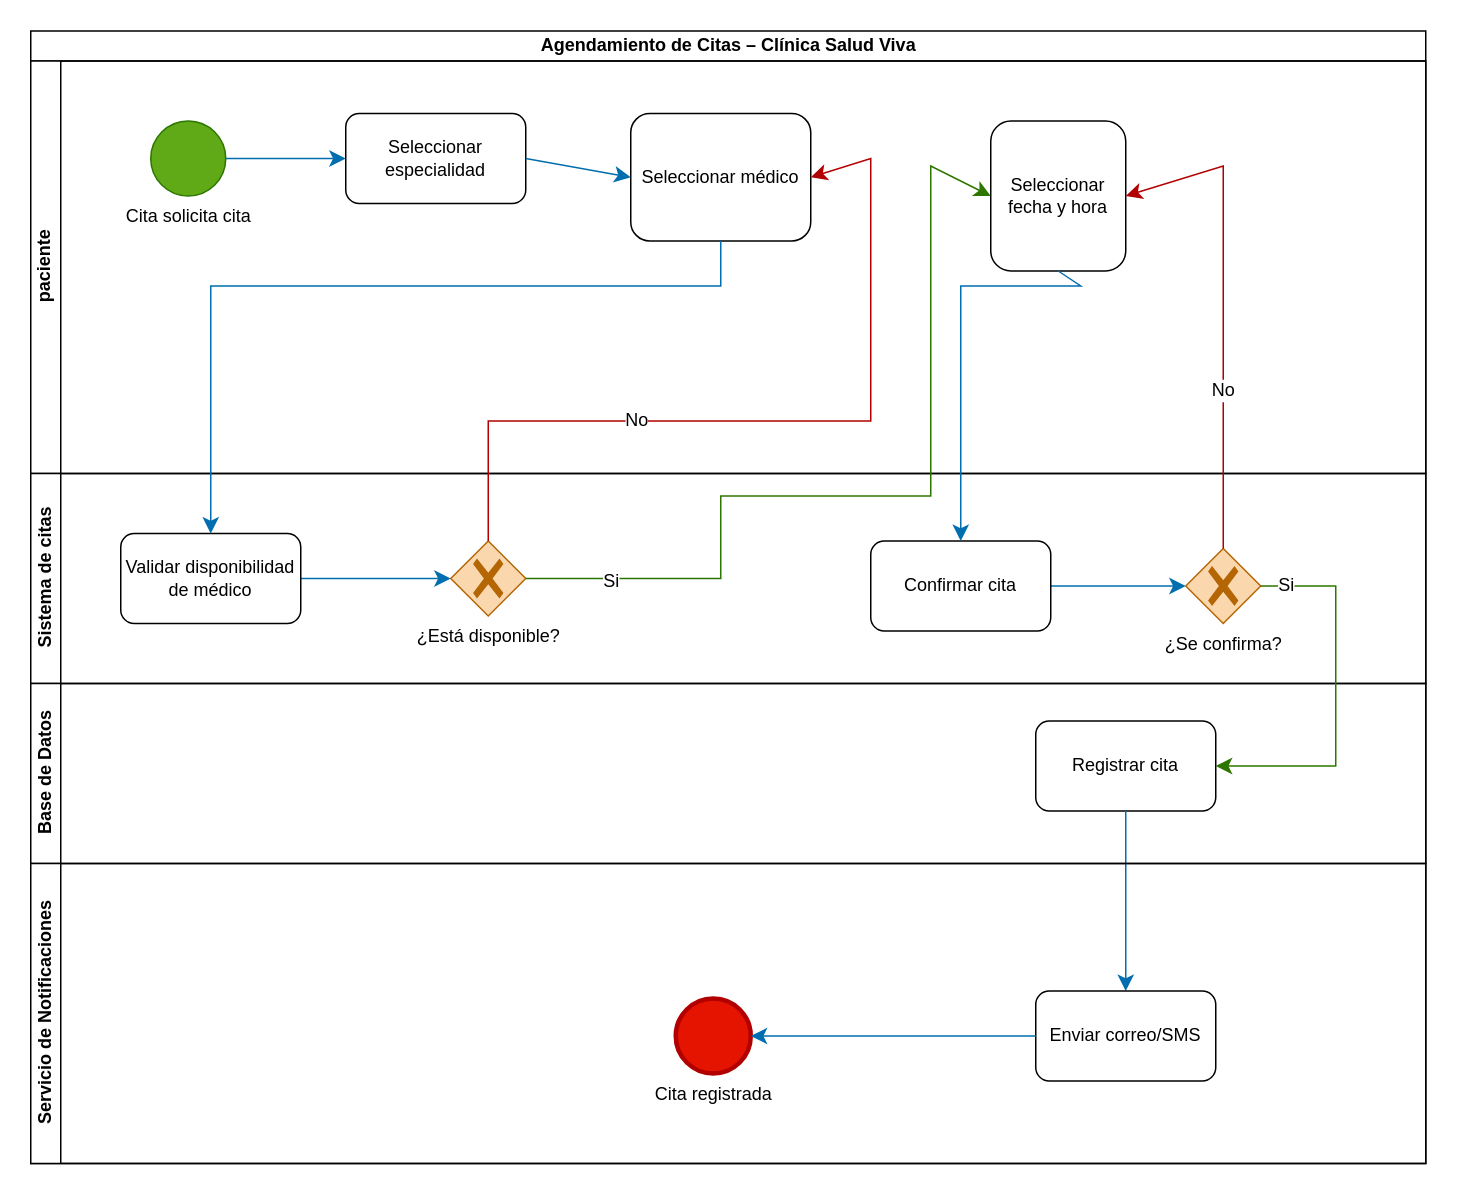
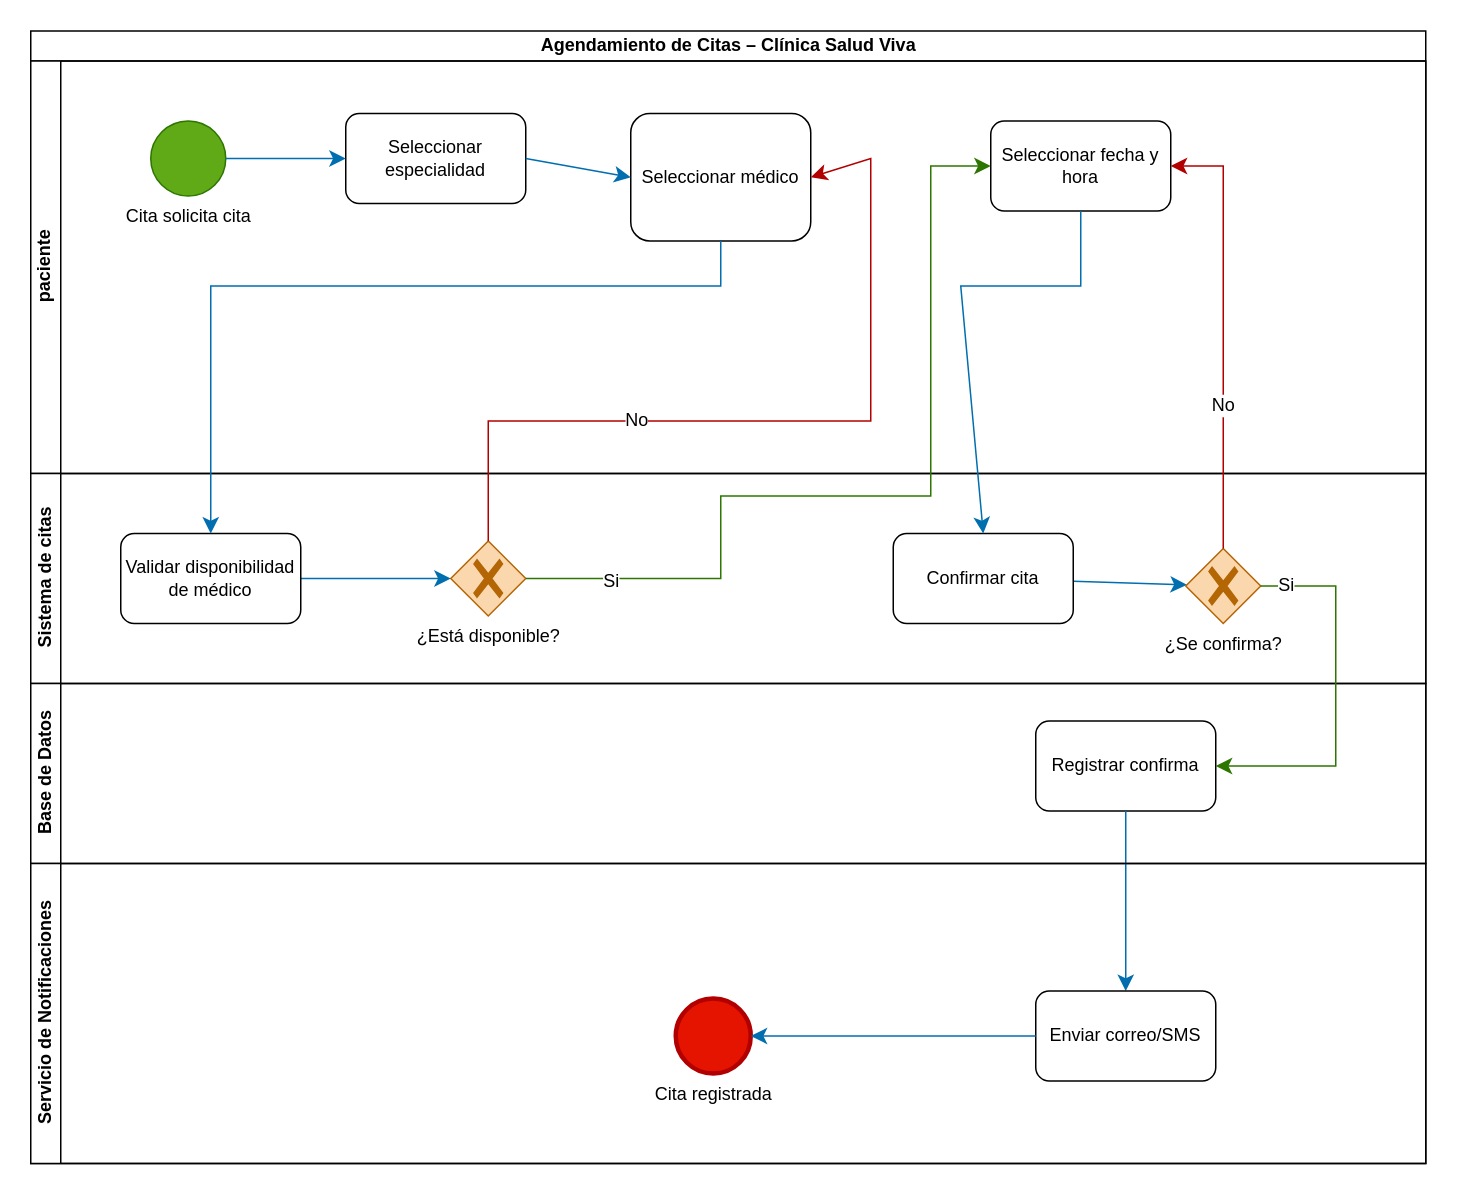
- <mxCell id="7" value="&lt;span data-end=&quot;585&quot; data-start=&quot;557&quot;&gt;Seleccionar fecha y hora&lt;/span&gt;" style="rounded=1;whiteSpace=wrap;html=1;" vertex="1" parent="3"><mxGeometry x="640" y="40" width="90" height="100" as="geometry" /></mxCell>
+ <mxCell id="7" value="&lt;span data-end=&quot;585&quot; data-start=&quot;557&quot;&gt;Seleccionar fecha y hora&lt;/span&gt;" style="rounded=1;whiteSpace=wrap;html=1;" vertex="1" parent="3"><mxGeometry x="640" y="40" width="120" height="60" as="geometry" /></mxCell>
- <mxCell id="15" value="Confirmar cita" style="rounded=1;whiteSpace=wrap;html=1;" vertex="1" parent="10"><mxGeometry x="560" y="45" width="120" height="60" as="geometry" /></mxCell>
+ <mxCell id="15" value="Confirmar cita" style="rounded=1;whiteSpace=wrap;html=1;" vertex="1" parent="10"><mxGeometry x="575" y="40" width="120" height="60" as="geometry" /></mxCell>
- <mxCell id="18" value="Registrar cita" style="rounded=1;whiteSpace=wrap;html=1;" vertex="1" parent="17"><mxGeometry x="670" y="25" width="120" height="60" as="geometry" /></mxCell>
+ <mxCell id="18" value="Registrar confirma" style="rounded=1;whiteSpace=wrap;html=1;" vertex="1" parent="17"><mxGeometry x="670" y="25" width="120" height="60" as="geometry" /></mxCell>
